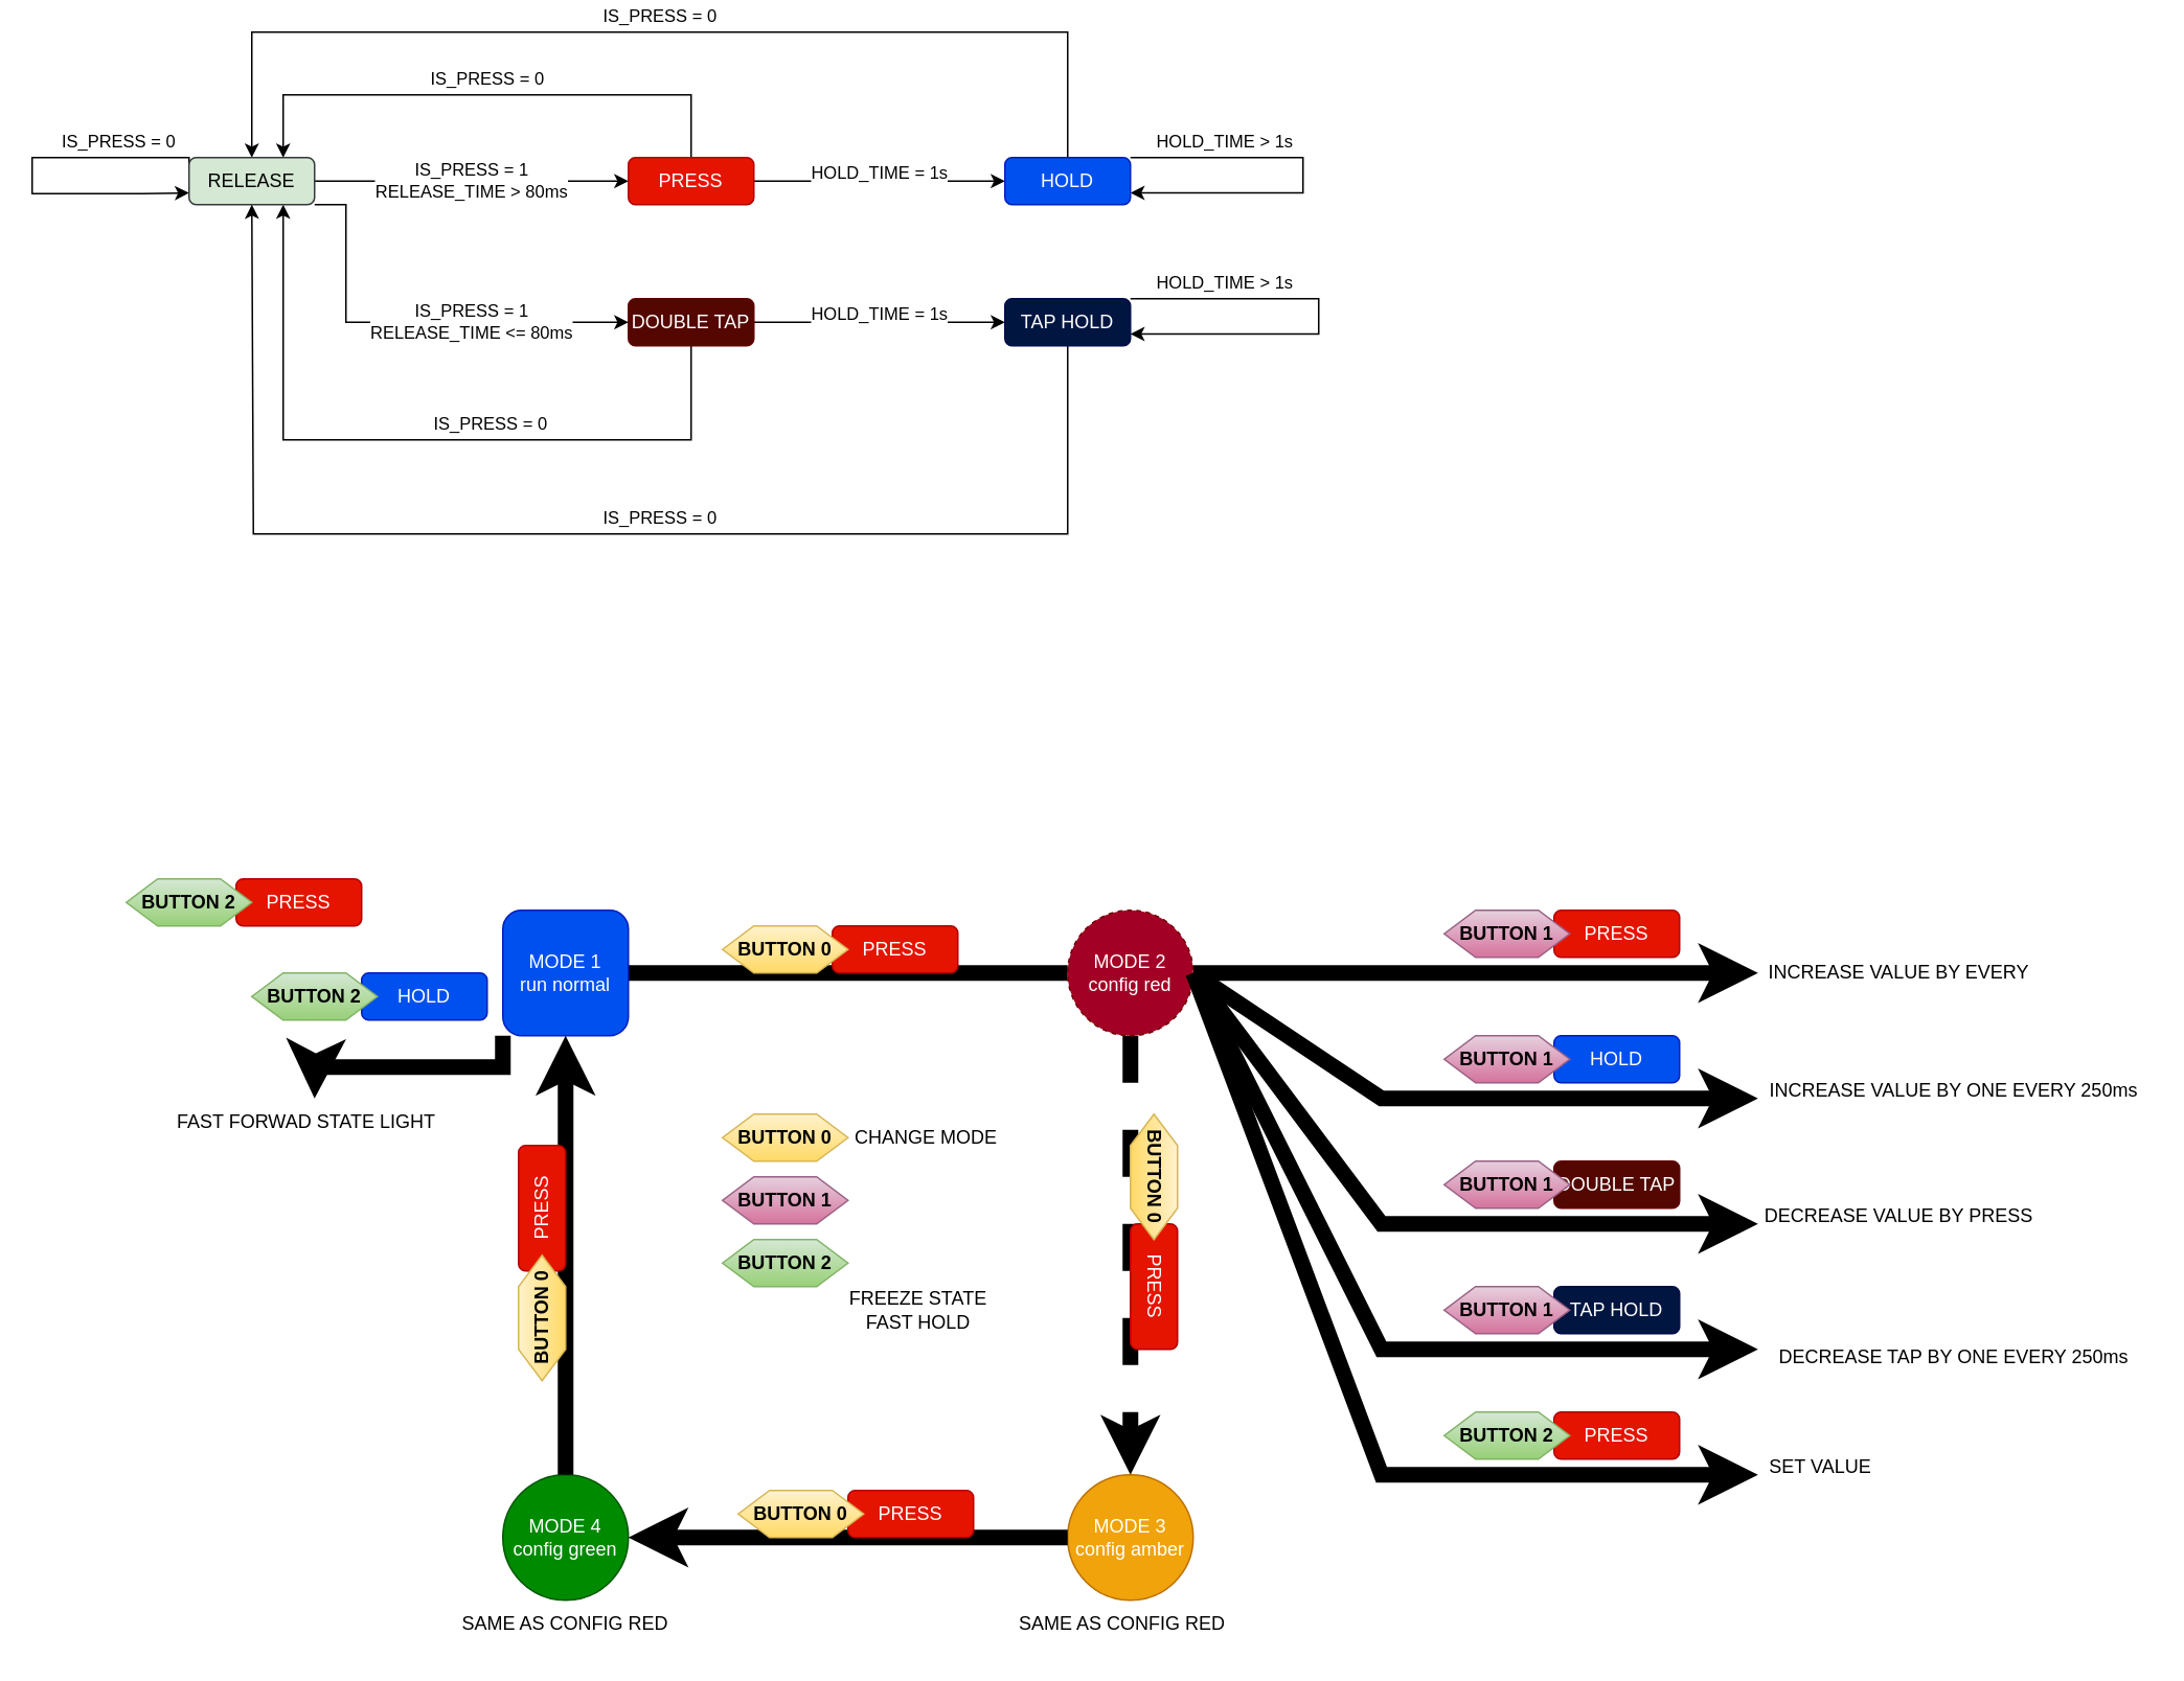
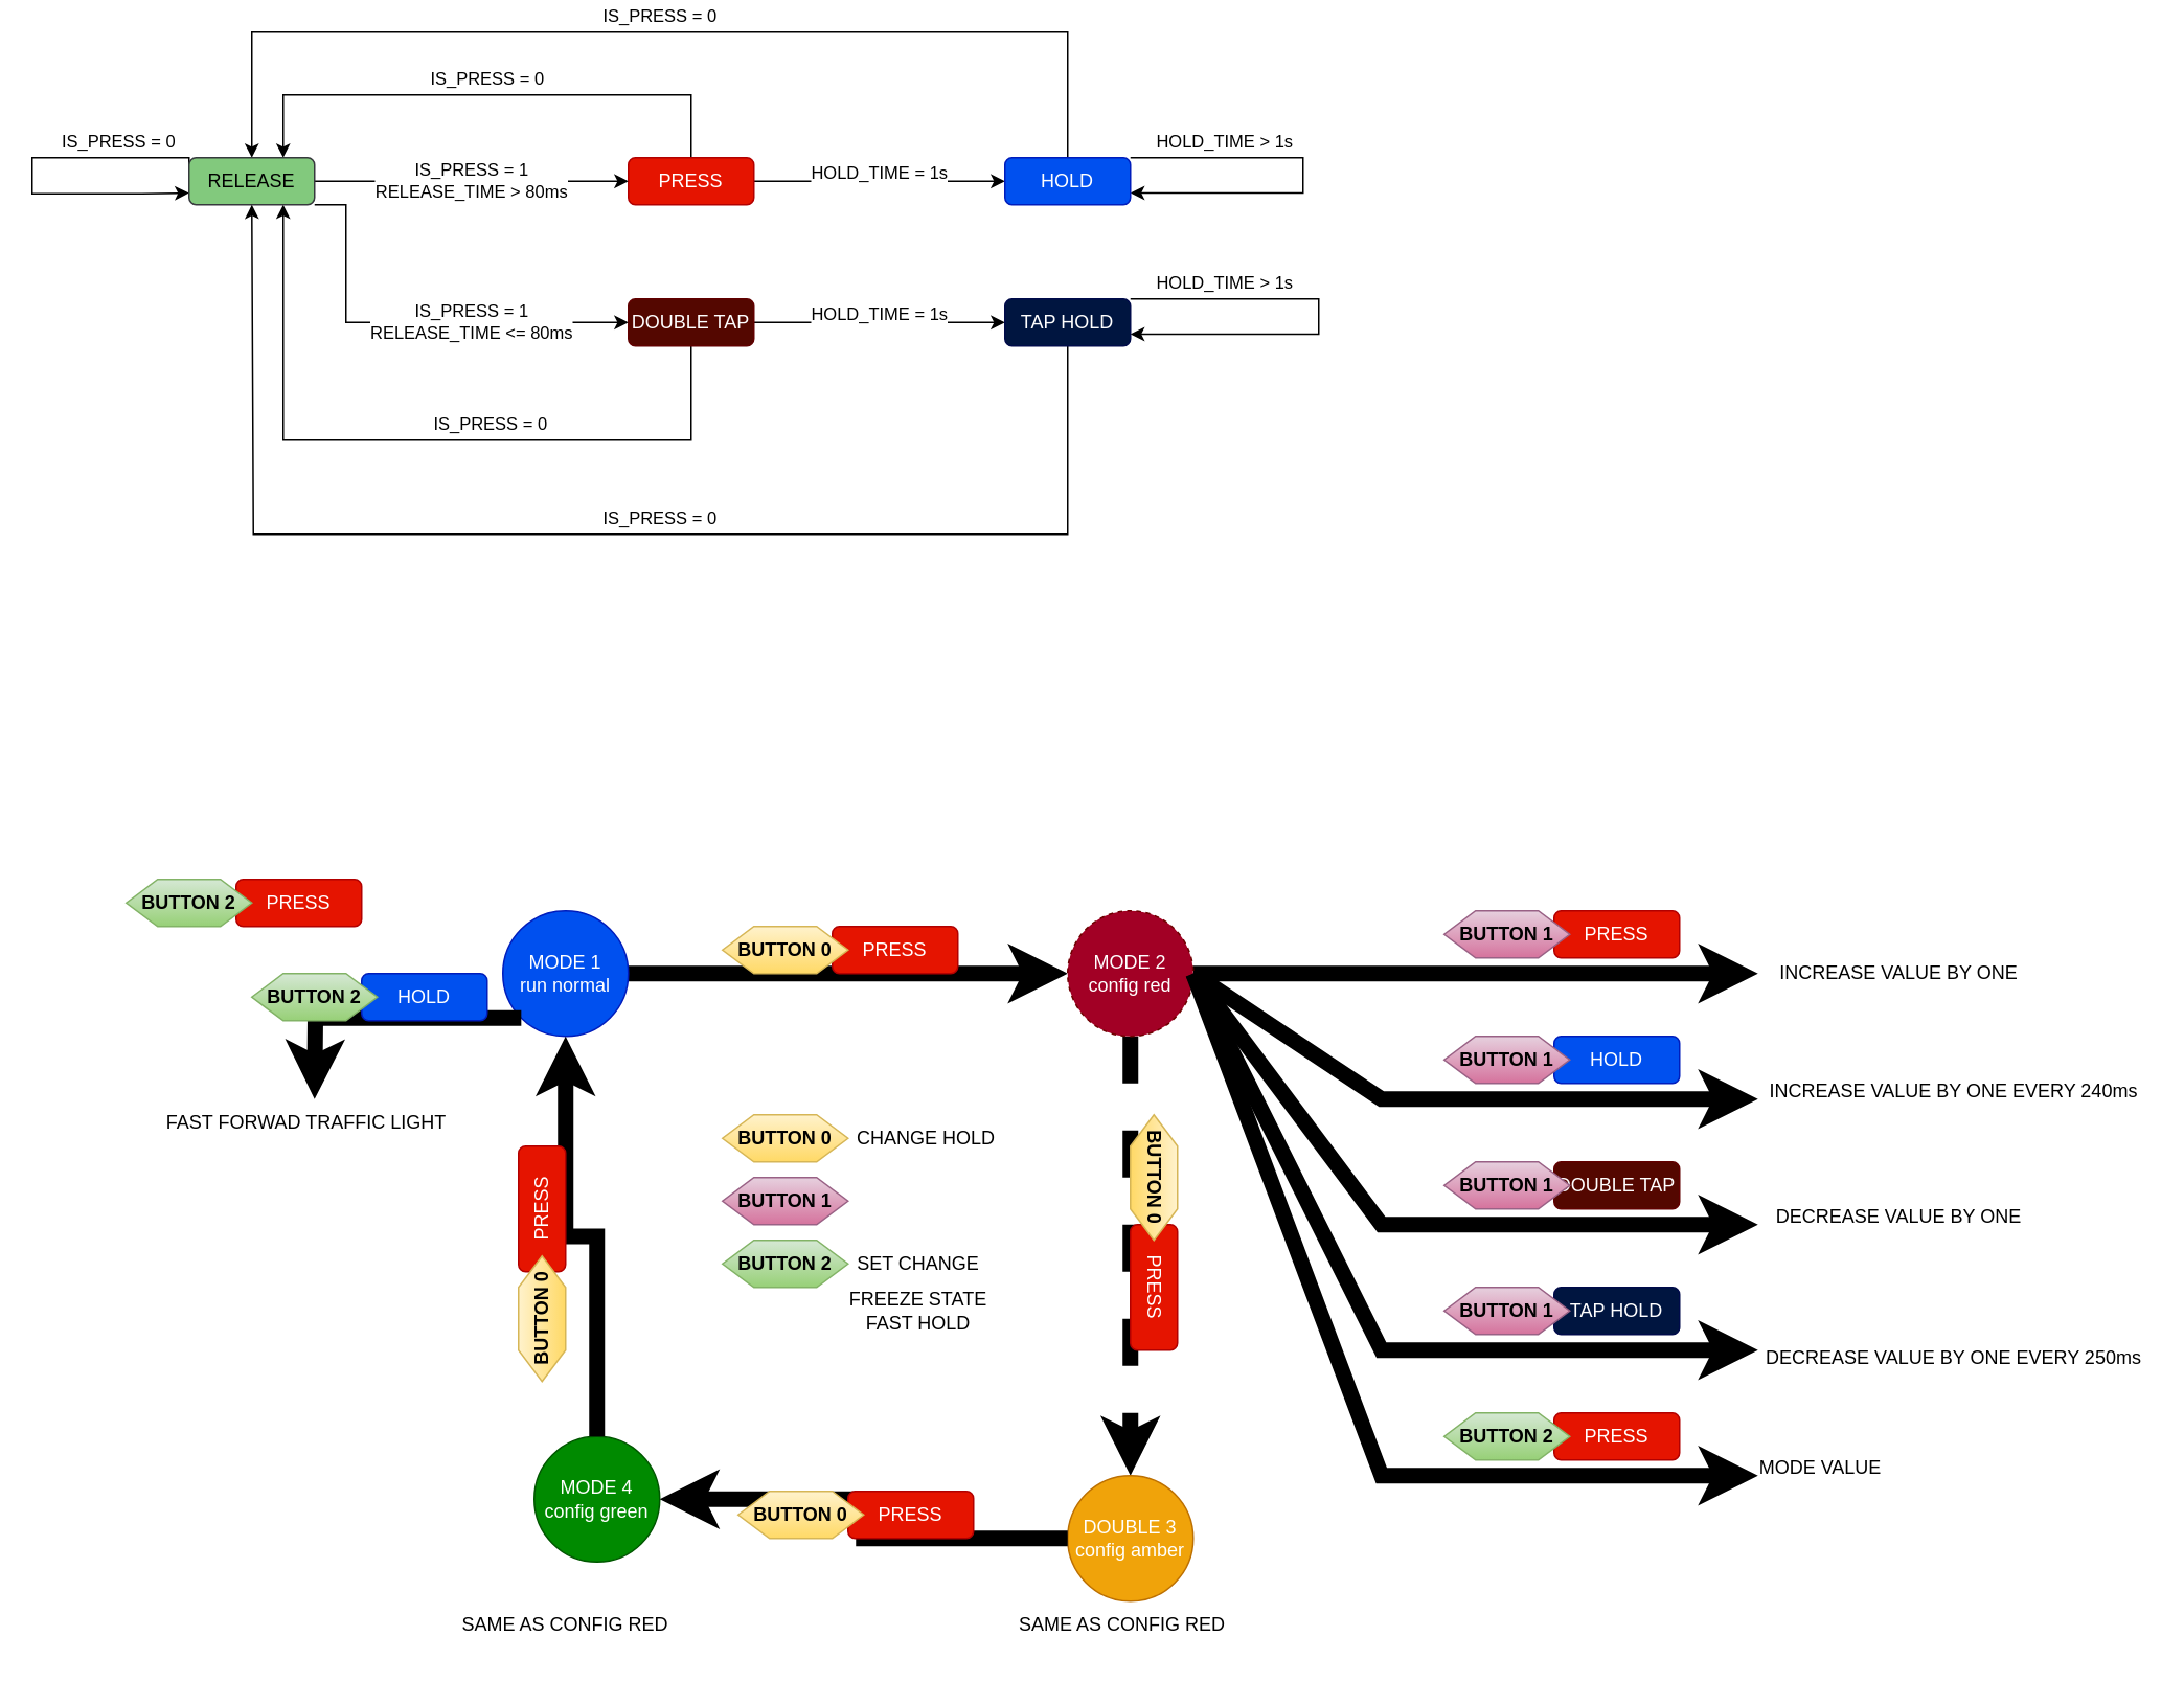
- <mxCell id="21" value="RELEASE" style="rounded=1;whiteSpace=wrap;html=1;fillColor=#d5e8d4;strokeColor=#36393d;" vertex="1" parent="1"><mxGeometry x="120" y="100" width="80" height="30" as="geometry" /></mxCell>
+ <mxCell id="21" value="RELEASE" style="rounded=1;whiteSpace=wrap;html=1;fillColor=#82C97D;strokeColor=#36393d;" vertex="1" parent="1"><mxGeometry x="120" y="100" width="80" height="30" as="geometry" /></mxCell>
- <mxCell id="12" value="MODE 1&lt;br&gt;run normal" style="whiteSpace=wrap;html=1;aspect=fixed;fillColor=#0050ef;fontColor=#ffffff;strokeColor=#001DBC;rounded=1;" vertex="1" parent="1"><mxGeometry x="320" y="580" width="80" height="80" as="geometry" /></mxCell>
+ <mxCell id="12" value="MODE 1&lt;br&gt;run normal" style="ellipse;whiteSpace=wrap;html=1;aspect=fixed;fillColor=#0050ef;fontColor=#ffffff;strokeColor=#001DBC;" vertex="1" parent="1"><mxGeometry x="320" y="580" width="80" height="80" as="geometry" /></mxCell>
- <mxCell id="11" style="edgeStyle=orthogonalEdgeStyle;rounded=0;orthogonalLoop=1;jettySize=auto;html=1;entryX=0;entryY=0.5;entryDx=0;entryDy=0;strokeWidth=10;endArrow=none;" edge="1" parent="1" source="12" target="15"><mxGeometry relative="1" as="geometry" /></mxCell>
+ <mxCell id="11" style="edgeStyle=orthogonalEdgeStyle;rounded=0;orthogonalLoop=1;jettySize=auto;html=1;entryX=0;entryY=0.5;entryDx=0;entryDy=0;strokeWidth=10;" edge="1" parent="1" source="12" target="15"><mxGeometry relative="1" as="geometry" /></mxCell>
- <mxCell id="72" value="INCREASE VALUE BY EVERY" style="text;html=1;strokeColor=none;fillColor=none;align=center;verticalAlign=middle;whiteSpace=wrap;rounded=0;" vertex="1" parent="1"><mxGeometry x="1120" y="605" width="180" height="30" as="geometry" /></mxCell>
+ <mxCell id="72" value="INCREASE VALUE BY ONE" style="text;html=1;strokeColor=none;fillColor=none;align=center;verticalAlign=middle;whiteSpace=wrap;rounded=0;" vertex="1" parent="1"><mxGeometry x="1120" y="605" width="180" height="30" as="geometry" /></mxCell>
- <mxCell id="73" value="INCREASE VALUE BY ONE EVERY 250ms" style="text;html=1;strokeColor=none;fillColor=none;align=center;verticalAlign=middle;whiteSpace=wrap;rounded=0;" vertex="1" parent="1"><mxGeometry x="1120" y="680" width="250" height="30" as="geometry" /></mxCell>
+ <mxCell id="73" value="INCREASE VALUE BY ONE EVERY 240ms" style="text;html=1;strokeColor=none;fillColor=none;align=center;verticalAlign=middle;whiteSpace=wrap;rounded=0;" vertex="1" parent="1"><mxGeometry x="1120" y="680" width="250" height="30" as="geometry" /></mxCell>
- <mxCell id="52" value="FAST FORWAD STATE LIGHT" style="text;html=1;strokeColor=none;fillColor=none;align=center;verticalAlign=middle;whiteSpace=wrap;rounded=0;" vertex="1" parent="1"><mxGeometry x="100" y="700" width="190" height="30" as="geometry" /></mxCell>
+ <mxCell id="52" value="FAST FORWAD TRAFFIC LIGHT" style="text;html=1;strokeColor=none;fillColor=none;align=center;verticalAlign=middle;whiteSpace=wrap;rounded=0;" vertex="1" parent="1"><mxGeometry x="100" y="700" width="190" height="30" as="geometry" /></mxCell>
- <mxCell id="42" value="CHANGE MODE" style="text;html=1;strokeColor=none;fillColor=none;align=center;verticalAlign=middle;whiteSpace=wrap;rounded=0;" vertex="1" parent="1"><mxGeometry x="530" y="710" width="120" height="30" as="geometry" /></mxCell>
+ <mxCell id="42" value="CHANGE HOLD" style="text;html=1;strokeColor=none;fillColor=none;align=center;verticalAlign=middle;whiteSpace=wrap;rounded=0;" vertex="1" parent="1"><mxGeometry x="530" y="710" width="120" height="30" as="geometry" /></mxCell>
- <mxCell id="75" value="DECREASE VALUE BY PRESS" style="text;html=1;strokeColor=none;fillColor=none;align=center;verticalAlign=middle;whiteSpace=wrap;rounded=0;" vertex="1" parent="1"><mxGeometry x="1120" y="760" width="180" height="30" as="geometry" /></mxCell>
+ <mxCell id="75" value="DECREASE VALUE BY ONE" style="text;html=1;strokeColor=none;fillColor=none;align=center;verticalAlign=middle;whiteSpace=wrap;rounded=0;" vertex="1" parent="1"><mxGeometry x="1120" y="760" width="180" height="30" as="geometry" /></mxCell>
+ <mxCell id="43" value="SET CHANGE" style="text;html=1;strokeColor=none;fillColor=none;align=center;verticalAlign=middle;whiteSpace=wrap;rounded=0;" vertex="1" parent="1"><mxGeometry x="540" y="790" width="90" height="30" as="geometry" /></mxCell>
- <mxCell id="74" value="DECREASE TAP BY ONE EVERY 250ms" style="text;html=1;strokeColor=none;fillColor=none;align=center;verticalAlign=middle;whiteSpace=wrap;rounded=0;" vertex="1" parent="1"><mxGeometry x="1120" y="850" width="250" height="30" as="geometry" /></mxCell>
+ <mxCell id="74" value="DECREASE VALUE BY ONE EVERY 250ms" style="text;html=1;strokeColor=none;fillColor=none;align=center;verticalAlign=middle;whiteSpace=wrap;rounded=0;" vertex="1" parent="1"><mxGeometry x="1120" y="850" width="250" height="30" as="geometry" /></mxCell>
- <mxCell id="76" value="SET VALUE" style="text;html=1;strokeColor=none;fillColor=none;align=center;verticalAlign=middle;whiteSpace=wrap;rounded=0;" vertex="1" parent="1"><mxGeometry x="1120" y="920" width="80" height="30" as="geometry" /></mxCell>
+ <mxCell id="76" value="MODE VALUE" style="text;html=1;strokeColor=none;fillColor=none;align=center;verticalAlign=middle;whiteSpace=wrap;rounded=0;" vertex="1" parent="1"><mxGeometry x="1120" y="920" width="80" height="30" as="geometry" /></mxCell>
- <mxCell id="17" value="MODE 4&lt;br&gt;config green" style="ellipse;whiteSpace=wrap;html=1;aspect=fixed;fillColor=#008a00;fontColor=#ffffff;strokeColor=#005700;" vertex="1" parent="1"><mxGeometry x="320" y="940" width="80" height="80" as="geometry" /></mxCell>
+ <mxCell id="17" value="MODE 4&lt;br&gt;config green" style="ellipse;whiteSpace=wrap;html=1;aspect=fixed;fillColor=#008a00;fontColor=#ffffff;strokeColor=#005700;" vertex="1" parent="1"><mxGeometry x="340" y="915" width="80" height="80" as="geometry" /></mxCell>
- <mxCell id="16" value="MODE 3&lt;br&gt;config amber" style="ellipse;whiteSpace=wrap;html=1;aspect=fixed;fillColor=#f0a30a;fontColor=#FFFFFF;strokeColor=#BD7000;" vertex="1" parent="1"><mxGeometry x="680" y="940" width="80" height="80" as="geometry" /></mxCell>
+ <mxCell id="16" value="DOUBLE 3&lt;br&gt;config amber" style="ellipse;whiteSpace=wrap;html=1;aspect=fixed;fillColor=#f0a30a;fontColor=#FFFFFF;strokeColor=#BD7000;" vertex="1" parent="1"><mxGeometry x="680" y="940" width="80" height="80" as="geometry" /></mxCell>
